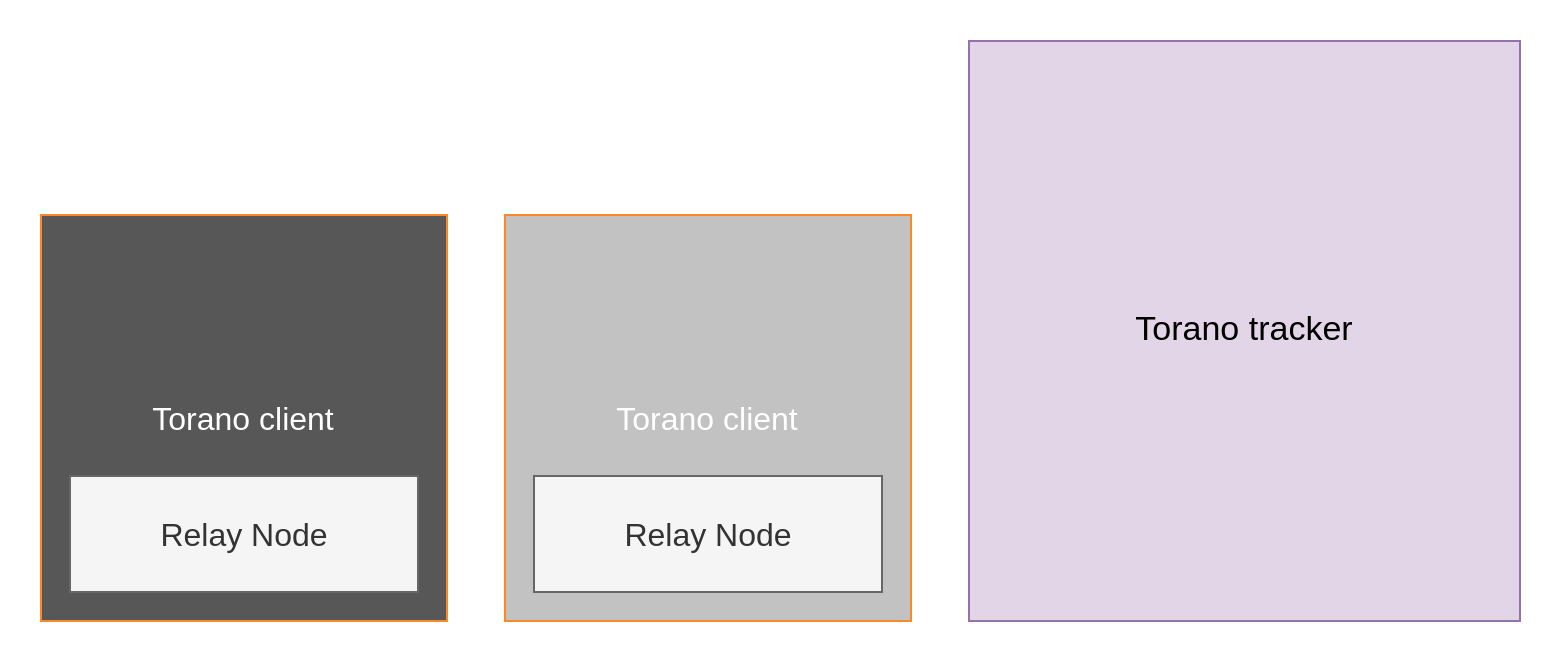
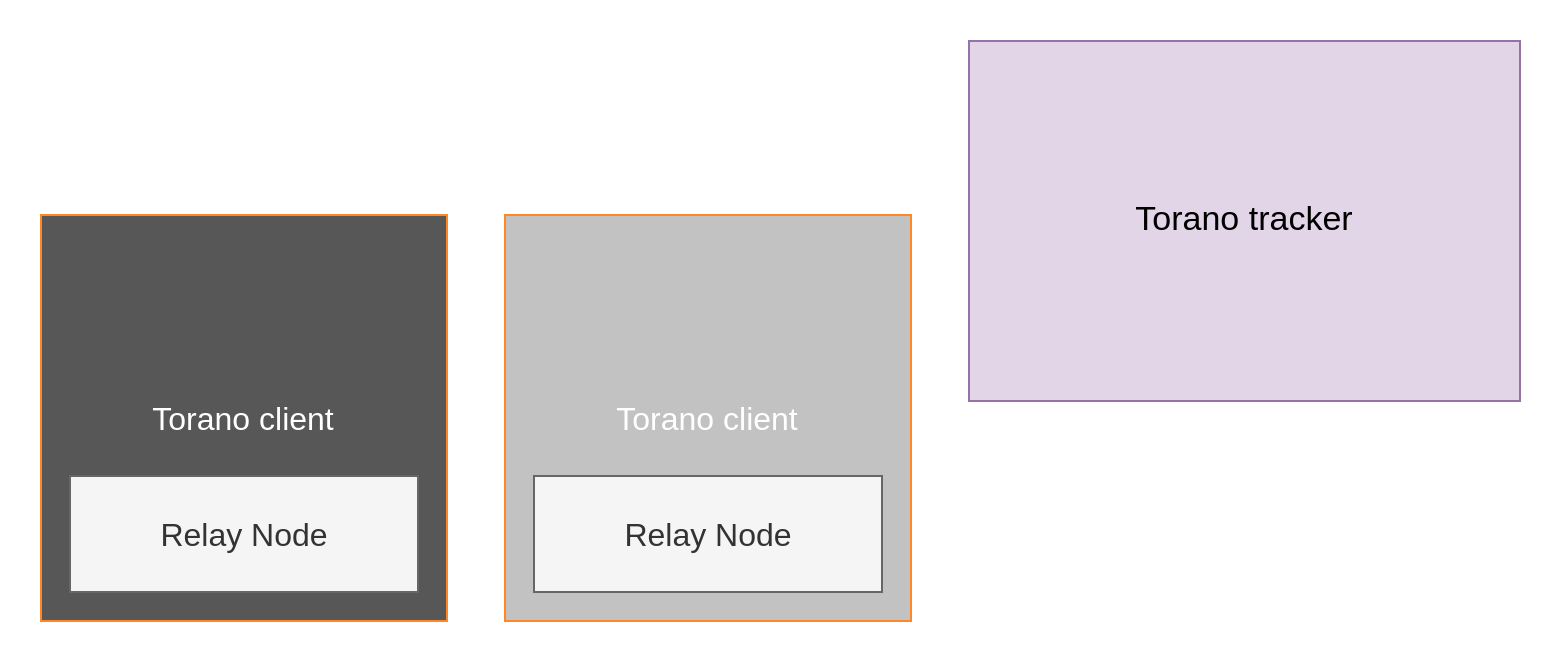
- <mxCell id="4" value="&lt;font style=&quot;font-size: 17px;&quot;&gt;Torano tracker&lt;/font&gt;" style="rounded=0;whiteSpace=wrap;html=1;fillColor=#e1d5e7;strokeColor=#9673a6;" parent="1" vertex="1"><mxGeometry x="484" y="20" width="275.5" height="290" as="geometry" /></mxCell>
+ <mxCell id="4" value="&lt;font style=&quot;font-size: 17px;&quot;&gt;Torano tracker&lt;/font&gt;" style="rounded=0;whiteSpace=wrap;html=1;fillColor=#e1d5e7;strokeColor=#9673a6;" parent="1" vertex="1"><mxGeometry x="484" y="20" width="275.5" height="180" as="geometry" /></mxCell>
